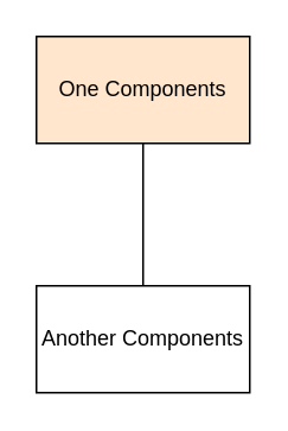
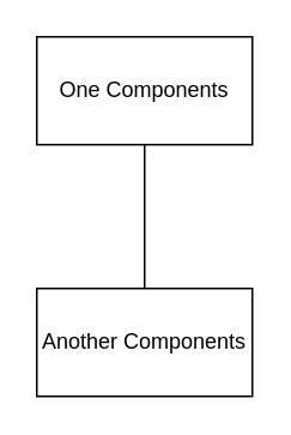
- <mxCell id="3" value="One Components" style="rounded=0;whiteSpace=wrap;html=1;fillColor=#ffe6cc;" vertex="1" parent="1"><mxGeometry x="20" y="20" width="120" height="60" as="geometry" /></mxCell>
+ <mxCell id="3" value="One Components" style="rounded=0;whiteSpace=wrap;html=1;" vertex="1" parent="1"><mxGeometry x="20" y="20" width="120" height="60" as="geometry" /></mxCell>
